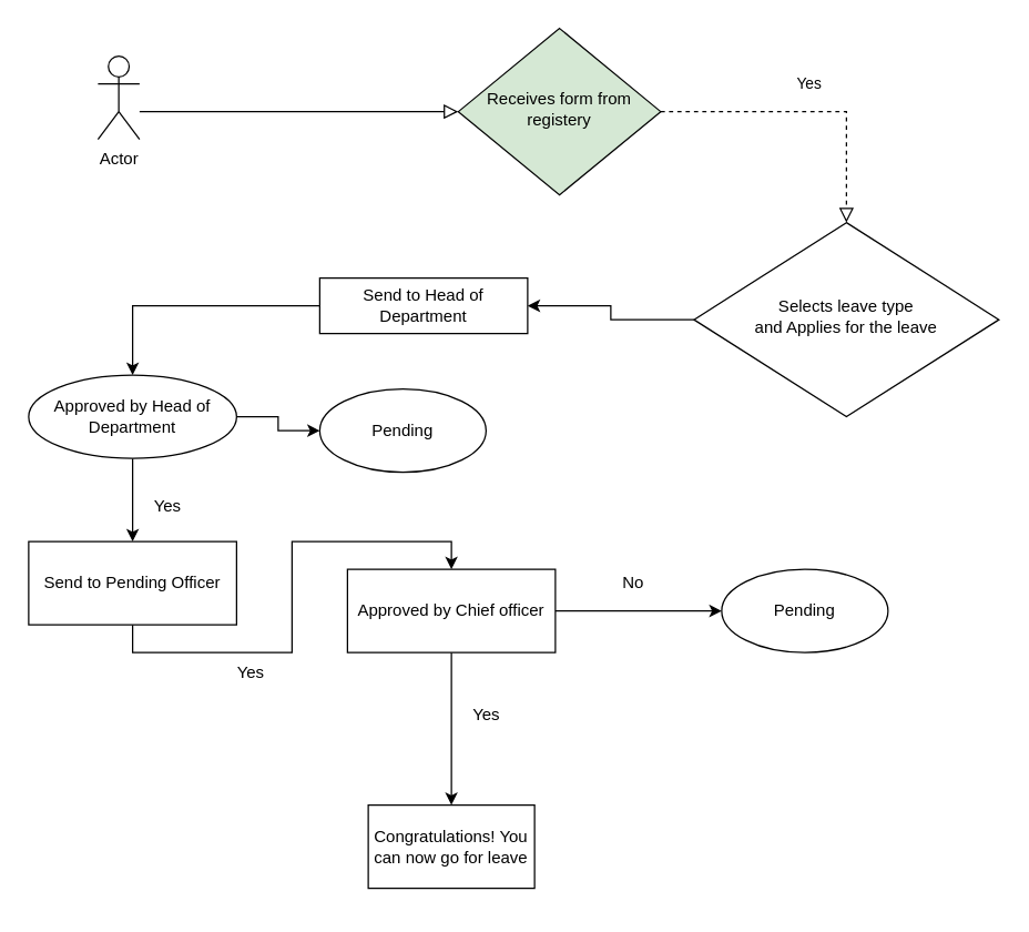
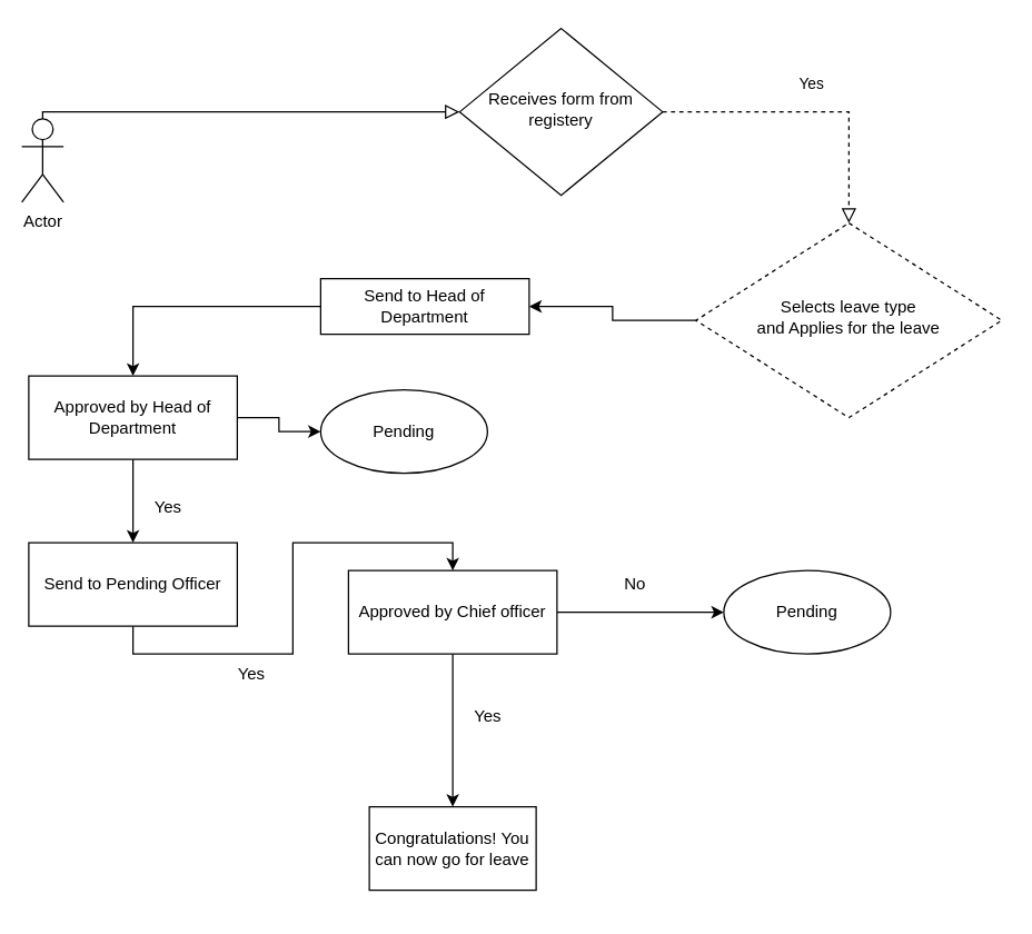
- <mxCell id="7" value="Actor" style="shape=umlActor;verticalLabelPosition=bottom;verticalAlign=top;html=1;outlineConnect=0;" vertex="1" parent="1"><mxGeometry x="70" y="40" width="30" height="60" as="geometry" /></mxCell>
+ <mxCell id="7" value="Actor" style="shape=umlActor;verticalLabelPosition=bottom;verticalAlign=top;html=1;outlineConnect=0;" vertex="1" parent="1"><mxGeometry x="15" y="85" width="30" height="60" as="geometry" /></mxCell>
- <mxCell id="4" value="Receives form from registery" style="rhombus;whiteSpace=wrap;html=1;shadow=0;fontFamily=Helvetica;fontSize=12;align=center;strokeWidth=1;spacing=6;spacingTop=-4;fillColor=#d5e8d4;" parent="1" vertex="1"><mxGeometry x="330" y="20" width="146" height="120" as="geometry" /></mxCell>
+ <mxCell id="4" value="Receives form from registery" style="rhombus;whiteSpace=wrap;html=1;shadow=0;fontFamily=Helvetica;fontSize=12;align=center;strokeWidth=1;spacing=6;spacingTop=-4;" parent="1" vertex="1"><mxGeometry x="330" y="20" width="146" height="120" as="geometry" /></mxCell>
- <mxCell id="6" value="Selects leave type &lt;br&gt;and Applies for the leave" style="rhombus;whiteSpace=wrap;html=1;shadow=0;fontFamily=Helvetica;fontSize=12;align=center;strokeWidth=1;spacing=6;spacingTop=-4;" parent="1" vertex="1"><mxGeometry x="500" y="160" width="220" height="140" as="geometry" /></mxCell>
+ <mxCell id="6" value="Selects leave type &lt;br&gt;and Applies for the leave" style="rhombus;whiteSpace=wrap;html=1;shadow=0;fontFamily=Helvetica;fontSize=12;align=center;strokeWidth=1;spacing=6;spacingTop=-4;dashed=1;" parent="1" vertex="1"><mxGeometry x="500" y="160" width="220" height="140" as="geometry" /></mxCell>
- <mxCell id="10" value="Approved by Head of Department" style="ellipse;whiteSpace=wrap;html=1;" vertex="1" parent="1"><mxGeometry x="20" y="270" width="150" height="60" as="geometry" /></mxCell>
+ <mxCell id="10" value="Approved by Head of Department" style="rounded=0;whiteSpace=wrap;html=1;" vertex="1" parent="1"><mxGeometry x="20" y="270" width="150" height="60" as="geometry" /></mxCell>
